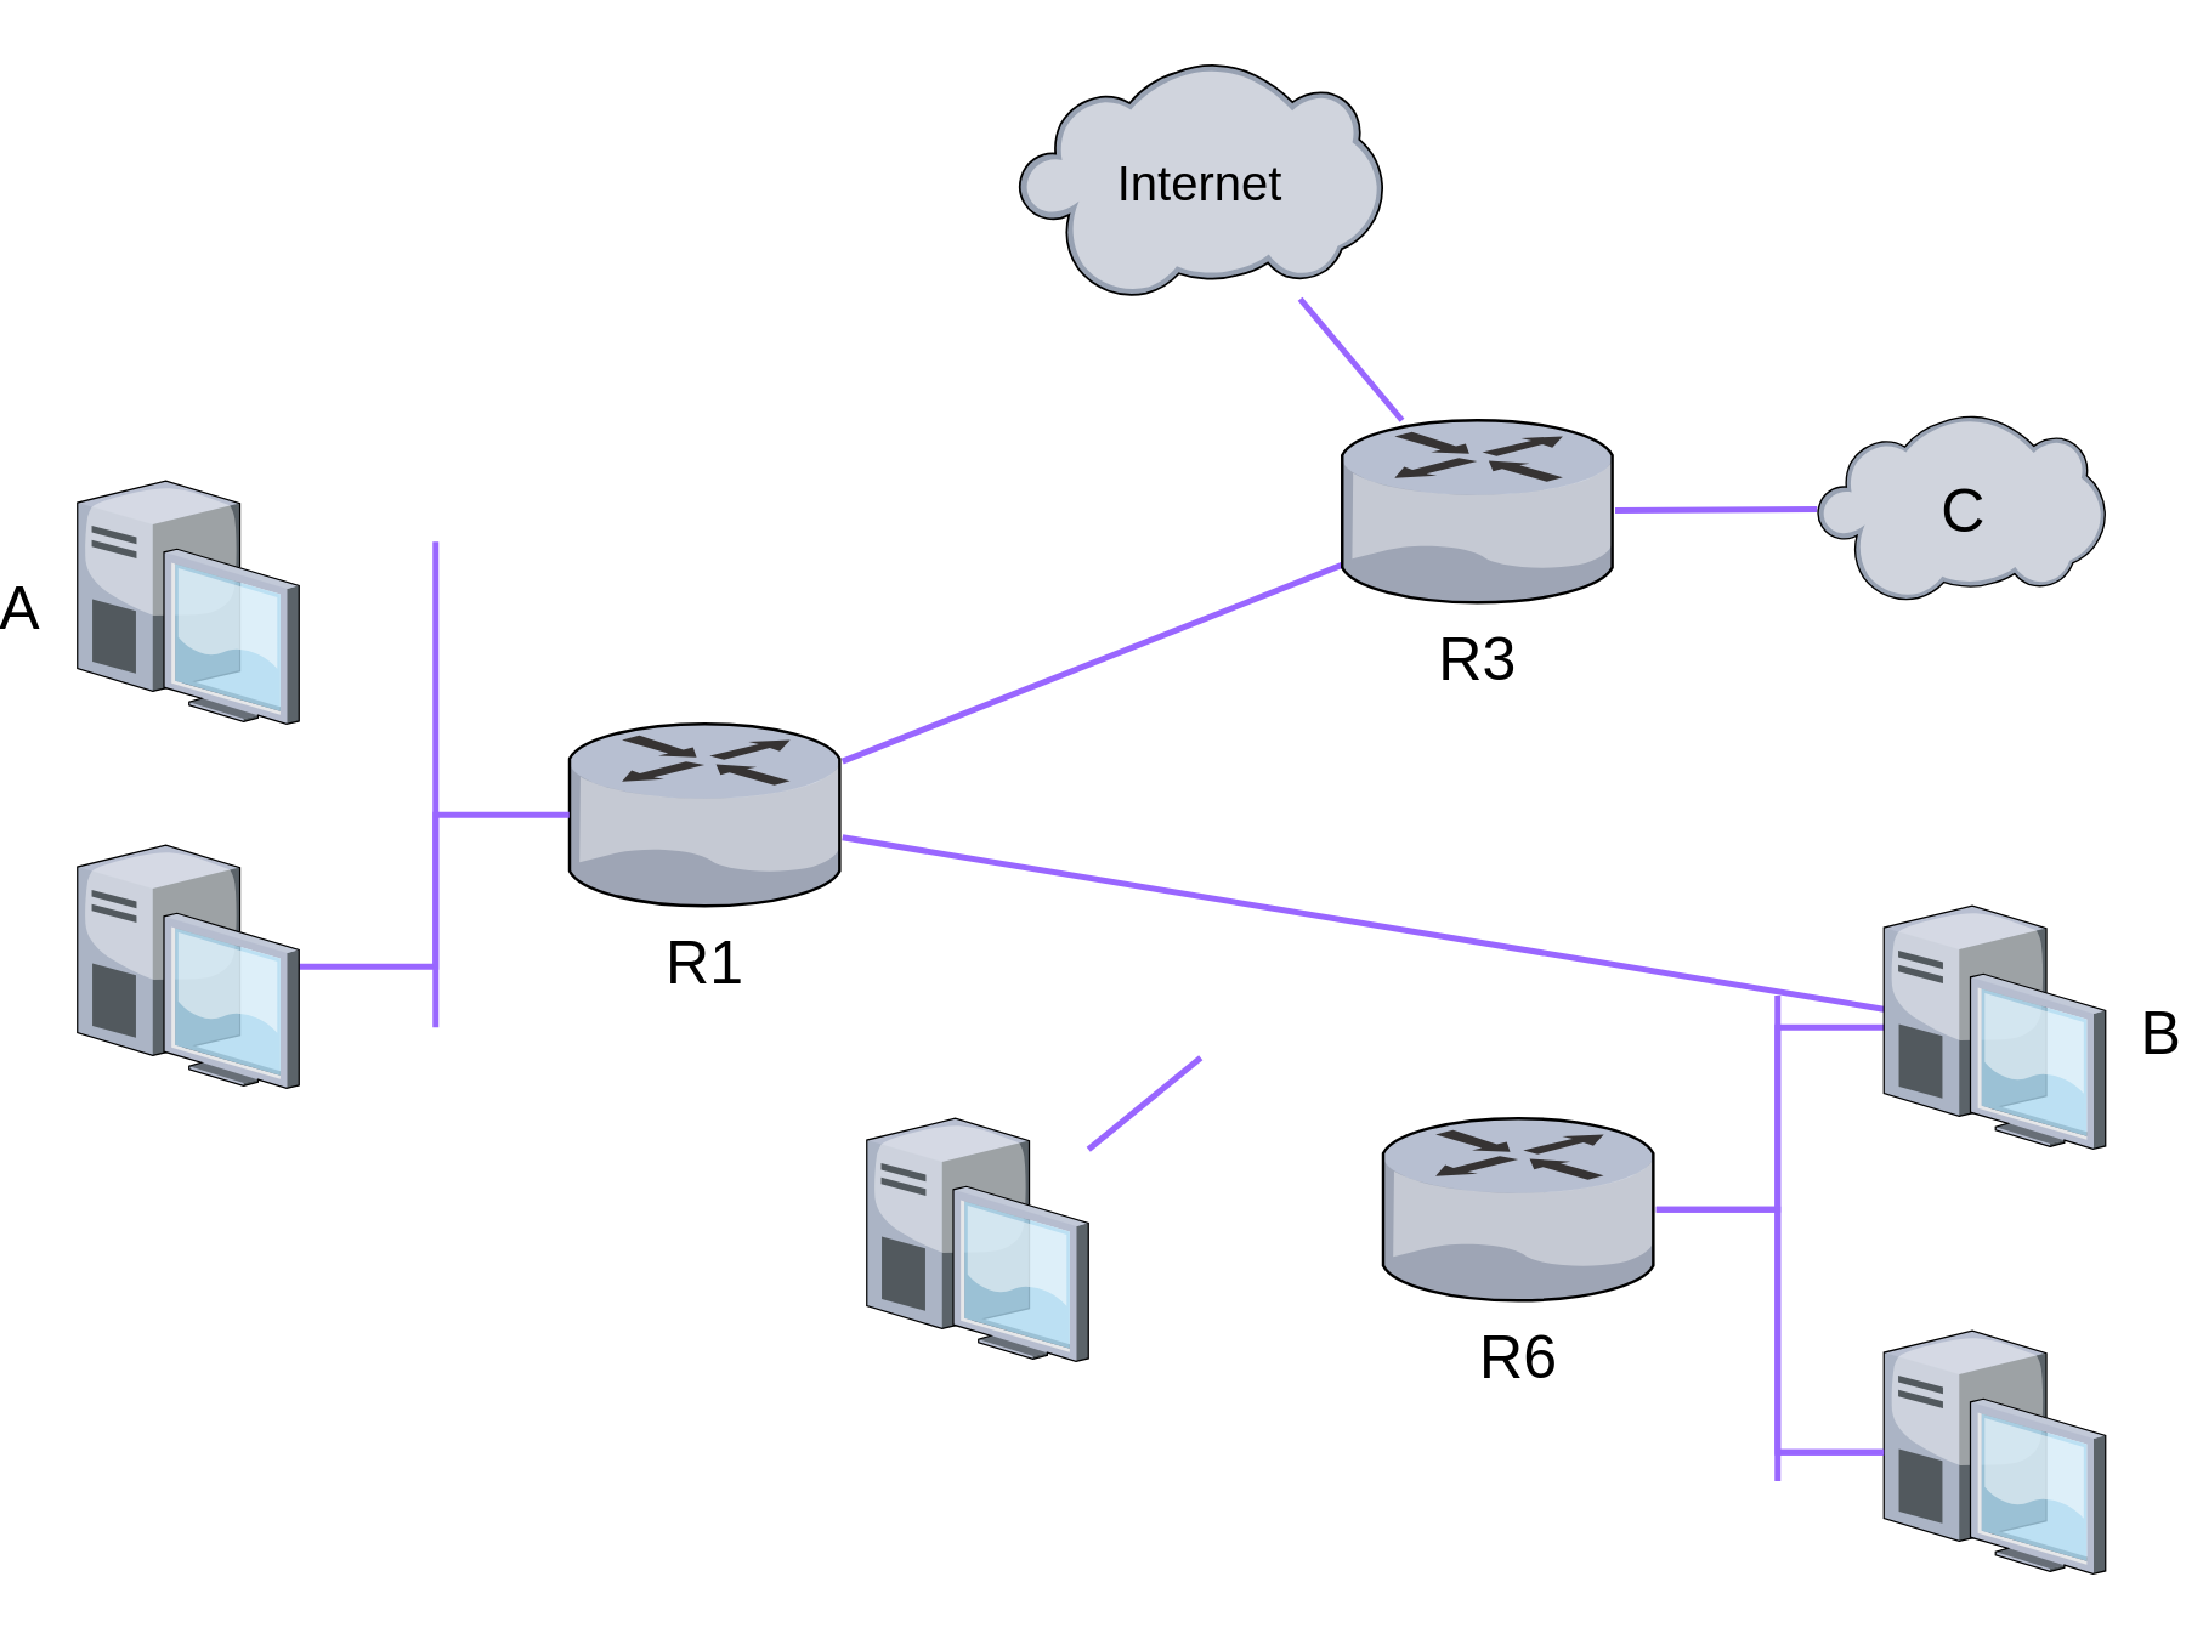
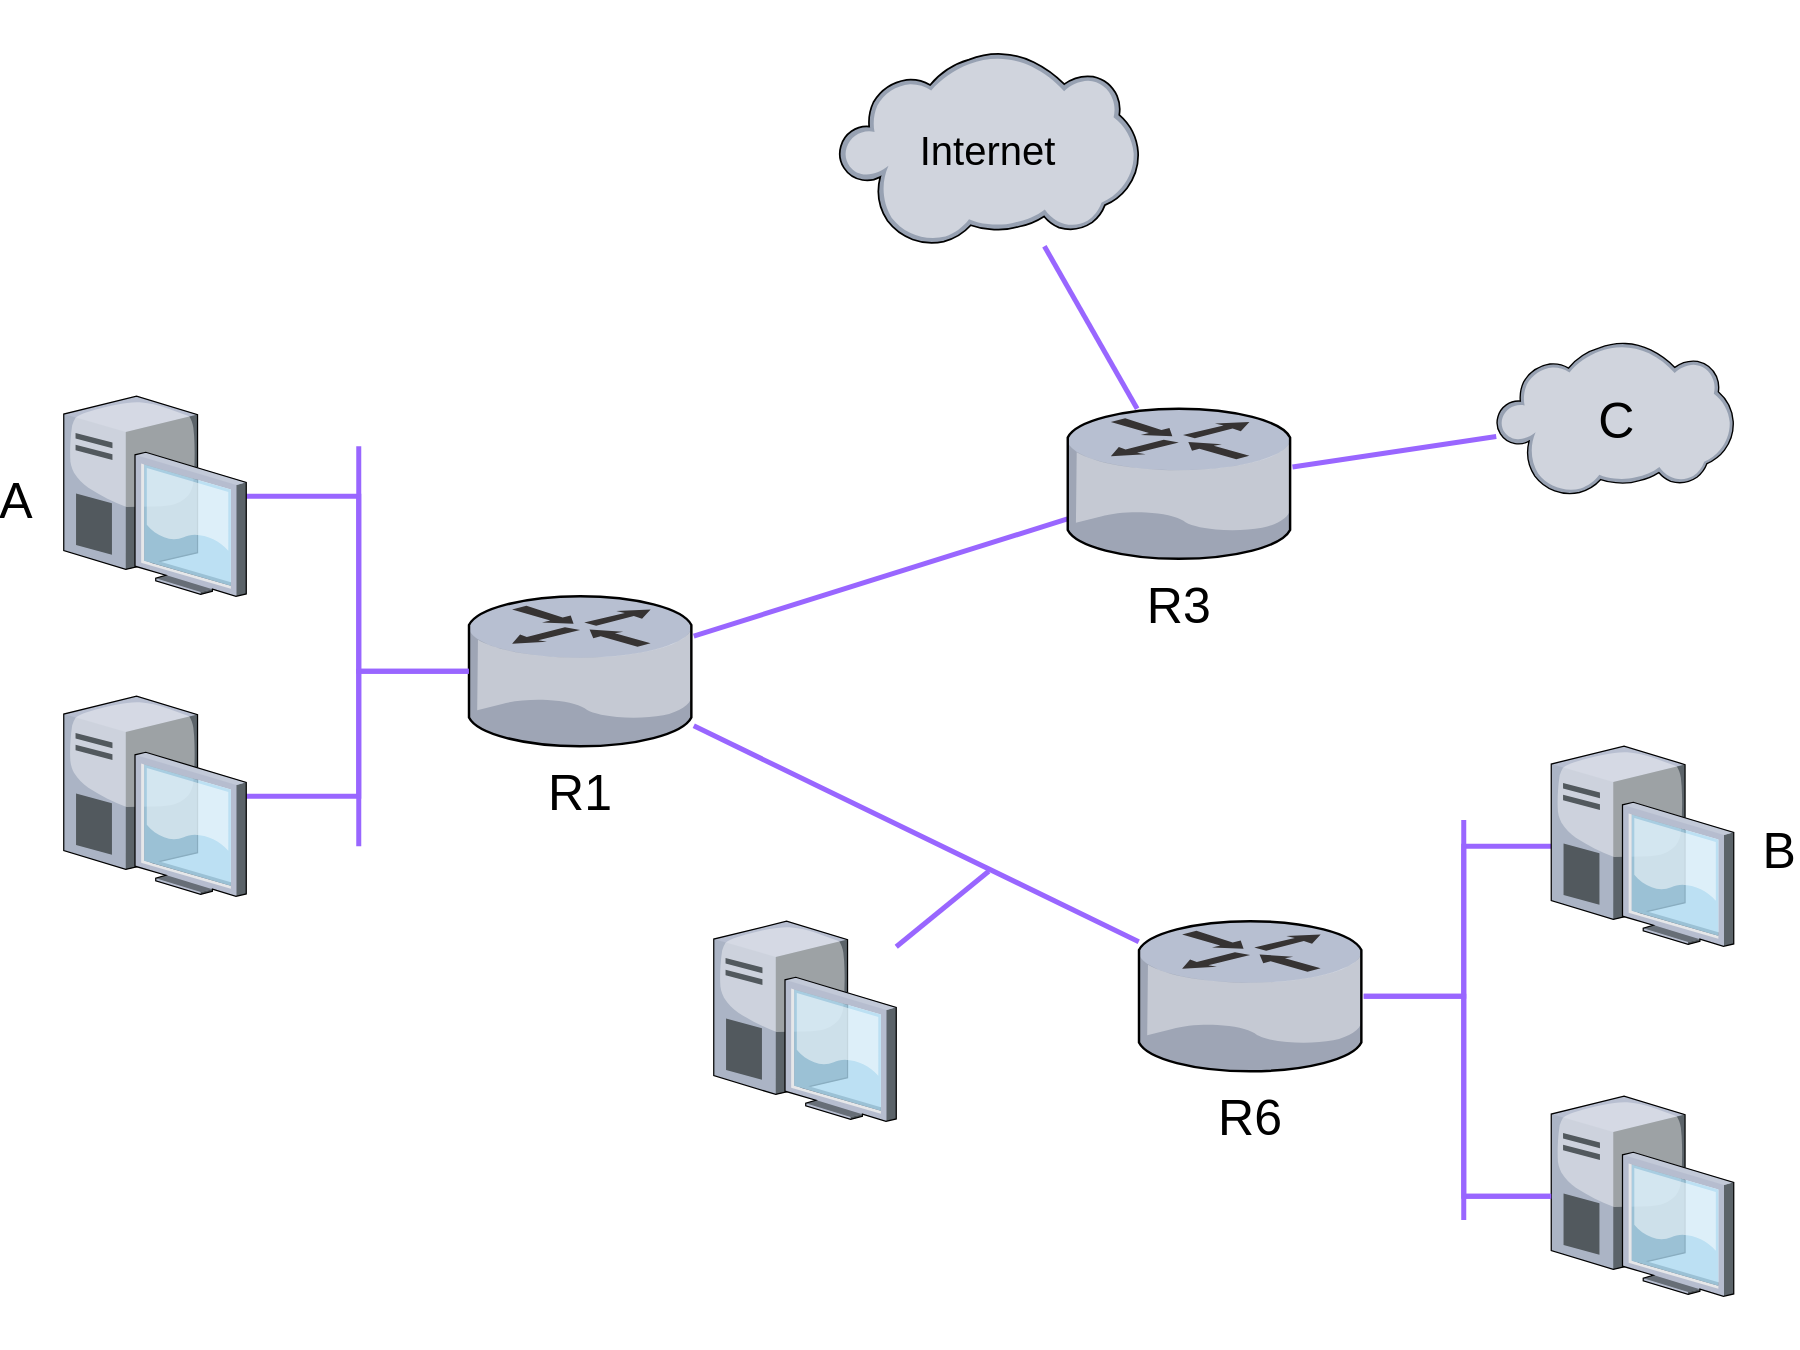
- <mxCell id="10" value="R3" style="verticalLabelPosition=bottom;aspect=fixed;verticalAlign=top;strokeColor=none;align=center;outlineConnect=0;shape=mxgraph.citrix.router;fillColor=#ffffff;fontSize=20;fontStyle=0" parent="1" vertex="1"><mxGeometry x="436.5" y="138" width="90" height="60" as="geometry" /></mxCell>
+ <mxCell id="10" value="R3" style="verticalLabelPosition=bottom;aspect=fixed;verticalAlign=top;strokeColor=none;align=center;outlineConnect=0;shape=mxgraph.citrix.router;fillColor=#ffffff;fontSize=20;fontStyle=0" parent="1" vertex="1"><mxGeometry x="421.5" y="163" width="90" height="60" as="geometry" /></mxCell>
+ <mxCell id="16" style="edgeStyle=elbowEdgeStyle;rounded=0;orthogonalLoop=1;jettySize=auto;html=1;endArrow=none;endFill=0;strokeWidth=2;strokeColor=#9966FF;" parent="1" source="17" target="7" edge="1"><mxGeometry relative="1" as="geometry" /></mxCell>
- <mxCell id="5" style="rounded=0;orthogonalLoop=1;jettySize=auto;html=1;endArrow=none;endFill=0;strokeWidth=2;strokeColor=#9966FF;" parent="1" source="7" target="15" edge="1"><mxGeometry relative="1" as="geometry" /></mxCell>
+ <mxCell id="5" style="rounded=0;orthogonalLoop=1;jettySize=auto;html=1;endArrow=none;endFill=0;strokeWidth=2;strokeColor=#9966FF;" parent="1" source="7" target="11" edge="1"><mxGeometry relative="1" as="geometry" /></mxCell>
